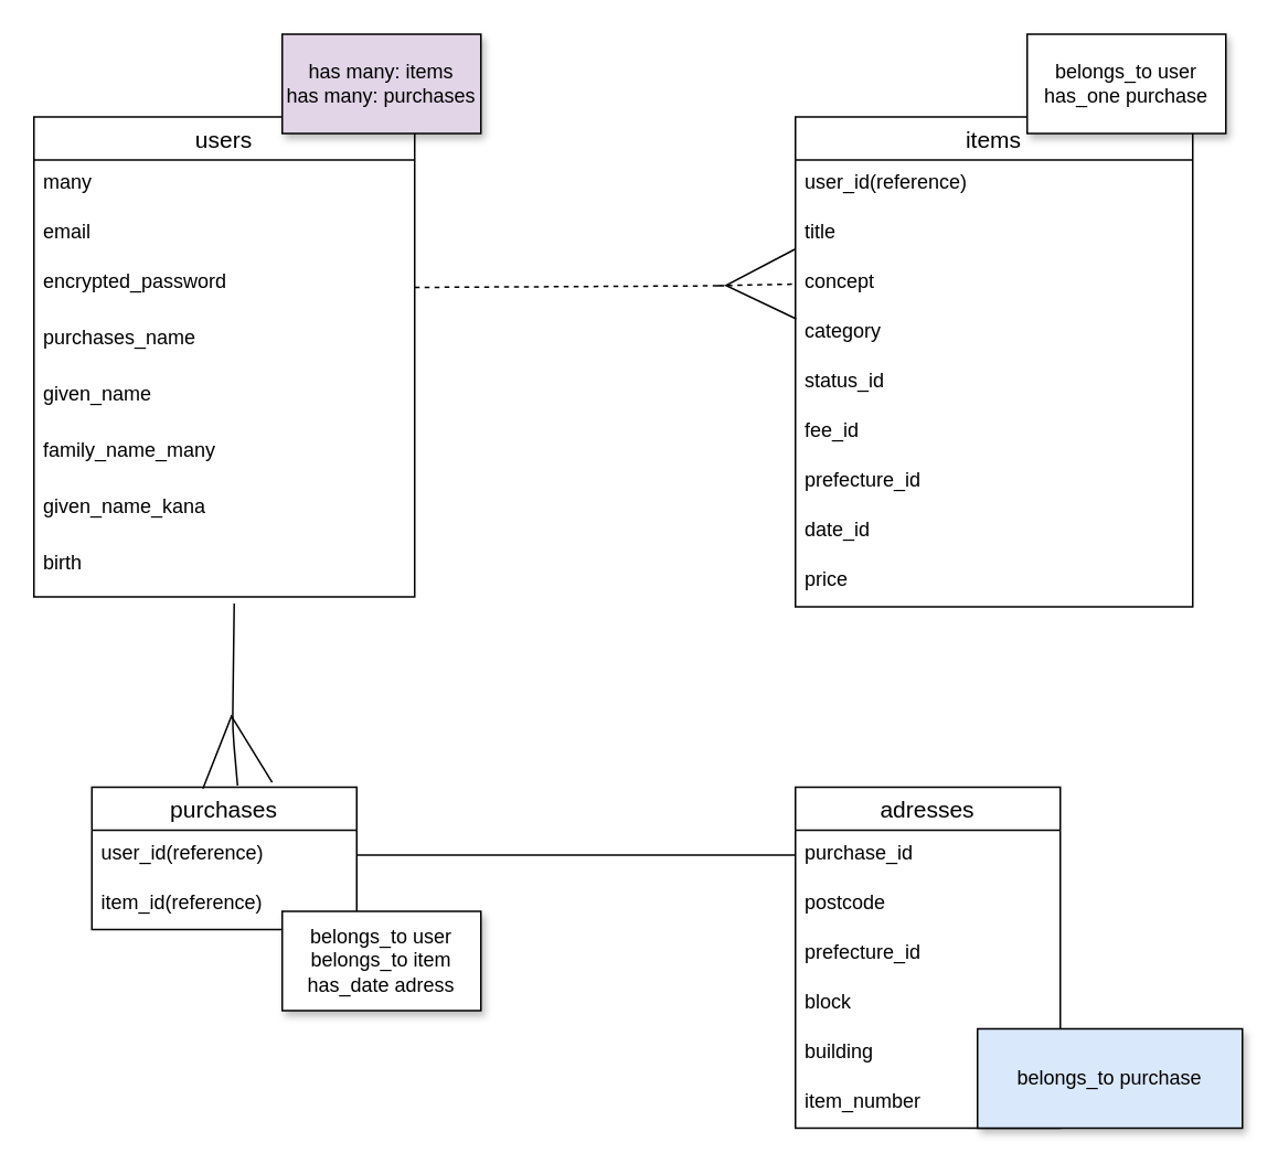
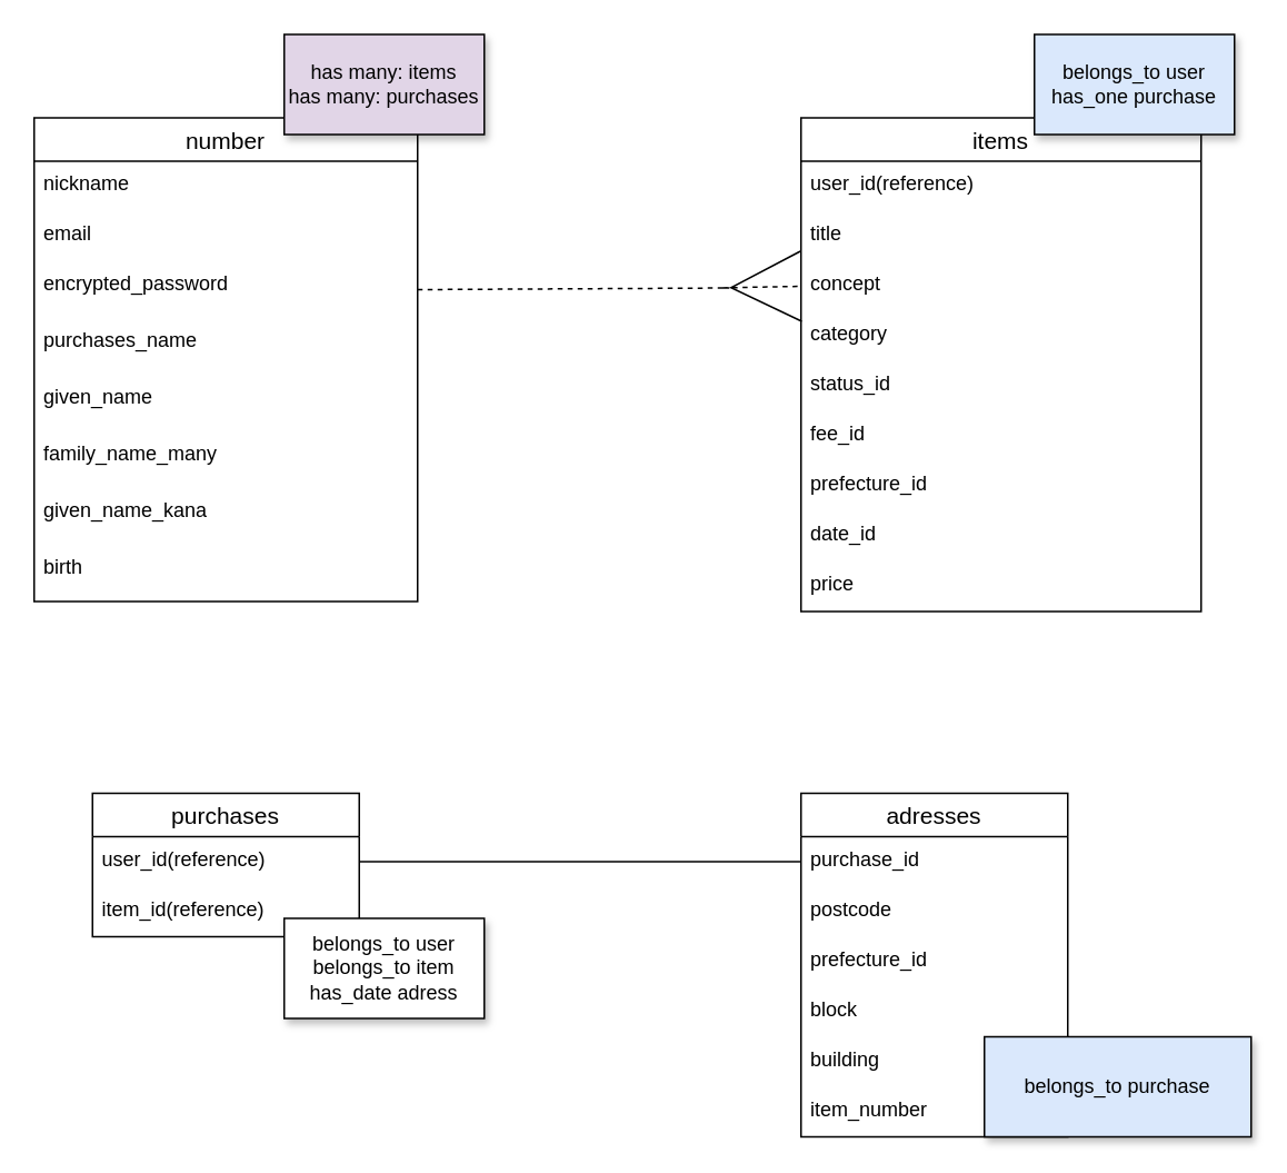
- <mxCell id="34" value="belongs_to user&lt;br&gt;has_one purchase" style="whiteSpace=wrap;html=1;rounded=0;shadow=1;sketch=0;" parent="1" vertex="1"><mxGeometry x="620" y="20" width="120" height="60" as="geometry" /></mxCell>
+ <mxCell id="34" value="belongs_to user&lt;br&gt;has_one purchase" style="whiteSpace=wrap;html=1;rounded=0;shadow=1;sketch=0;fillColor=#dae8fc;" parent="1" vertex="1"><mxGeometry x="620" y="20" width="120" height="60" as="geometry" /></mxCell>
- <mxCell id="2" value="users" style="swimlane;fontStyle=0;childLayout=stackLayout;horizontal=1;startSize=26;horizontalStack=0;resizeParent=1;resizeParentMax=0;resizeLast=0;collapsible=1;marginBottom=0;align=center;fontSize=14;" parent="1" vertex="1"><mxGeometry x="20" y="70" width="230" height="290" as="geometry" /></mxCell>
+ <mxCell id="2" value="number" style="swimlane;fontStyle=0;childLayout=stackLayout;horizontal=1;startSize=26;horizontalStack=0;resizeParent=1;resizeParentMax=0;resizeLast=0;collapsible=1;marginBottom=0;align=center;fontSize=14;" parent="1" vertex="1"><mxGeometry x="20" y="70" width="230" height="290" as="geometry" /></mxCell>
- <mxCell id="3" value="many" style="text;strokeColor=none;fillColor=none;spacingLeft=4;spacingRight=4;overflow=hidden;rotatable=0;points=[[0,0.5],[1,0.5]];portConstraint=eastwest;fontSize=12;" parent="2" vertex="1"><mxGeometry y="26" width="230" height="30" as="geometry" /></mxCell>
+ <mxCell id="3" value="nickname" style="text;strokeColor=none;fillColor=none;spacingLeft=4;spacingRight=4;overflow=hidden;rotatable=0;points=[[0,0.5],[1,0.5]];portConstraint=eastwest;fontSize=12;" parent="2" vertex="1"><mxGeometry y="26" width="230" height="30" as="geometry" /></mxCell>
- <mxCell id="32" style="edgeStyle=none;rounded=1;sketch=0;orthogonalLoop=1;jettySize=auto;html=1;endArrow=ERmany;endFill=0;entryX=0.55;entryY=-0.012;entryDx=0;entryDy=0;endSize=40;entryPerimeter=0;exitX=0.526;exitY=1.118;exitDx=0;exitDy=0;exitPerimeter=0;" parent="1" source="10" target="21" edge="1"><mxGeometry relative="1" as="geometry"><mxPoint x="143" y="370" as="sourcePoint" /><mxPoint x="360" y="338" as="targetPoint" /><Array as="points"><mxPoint x="140" y="440" /></Array></mxGeometry></mxCell>
